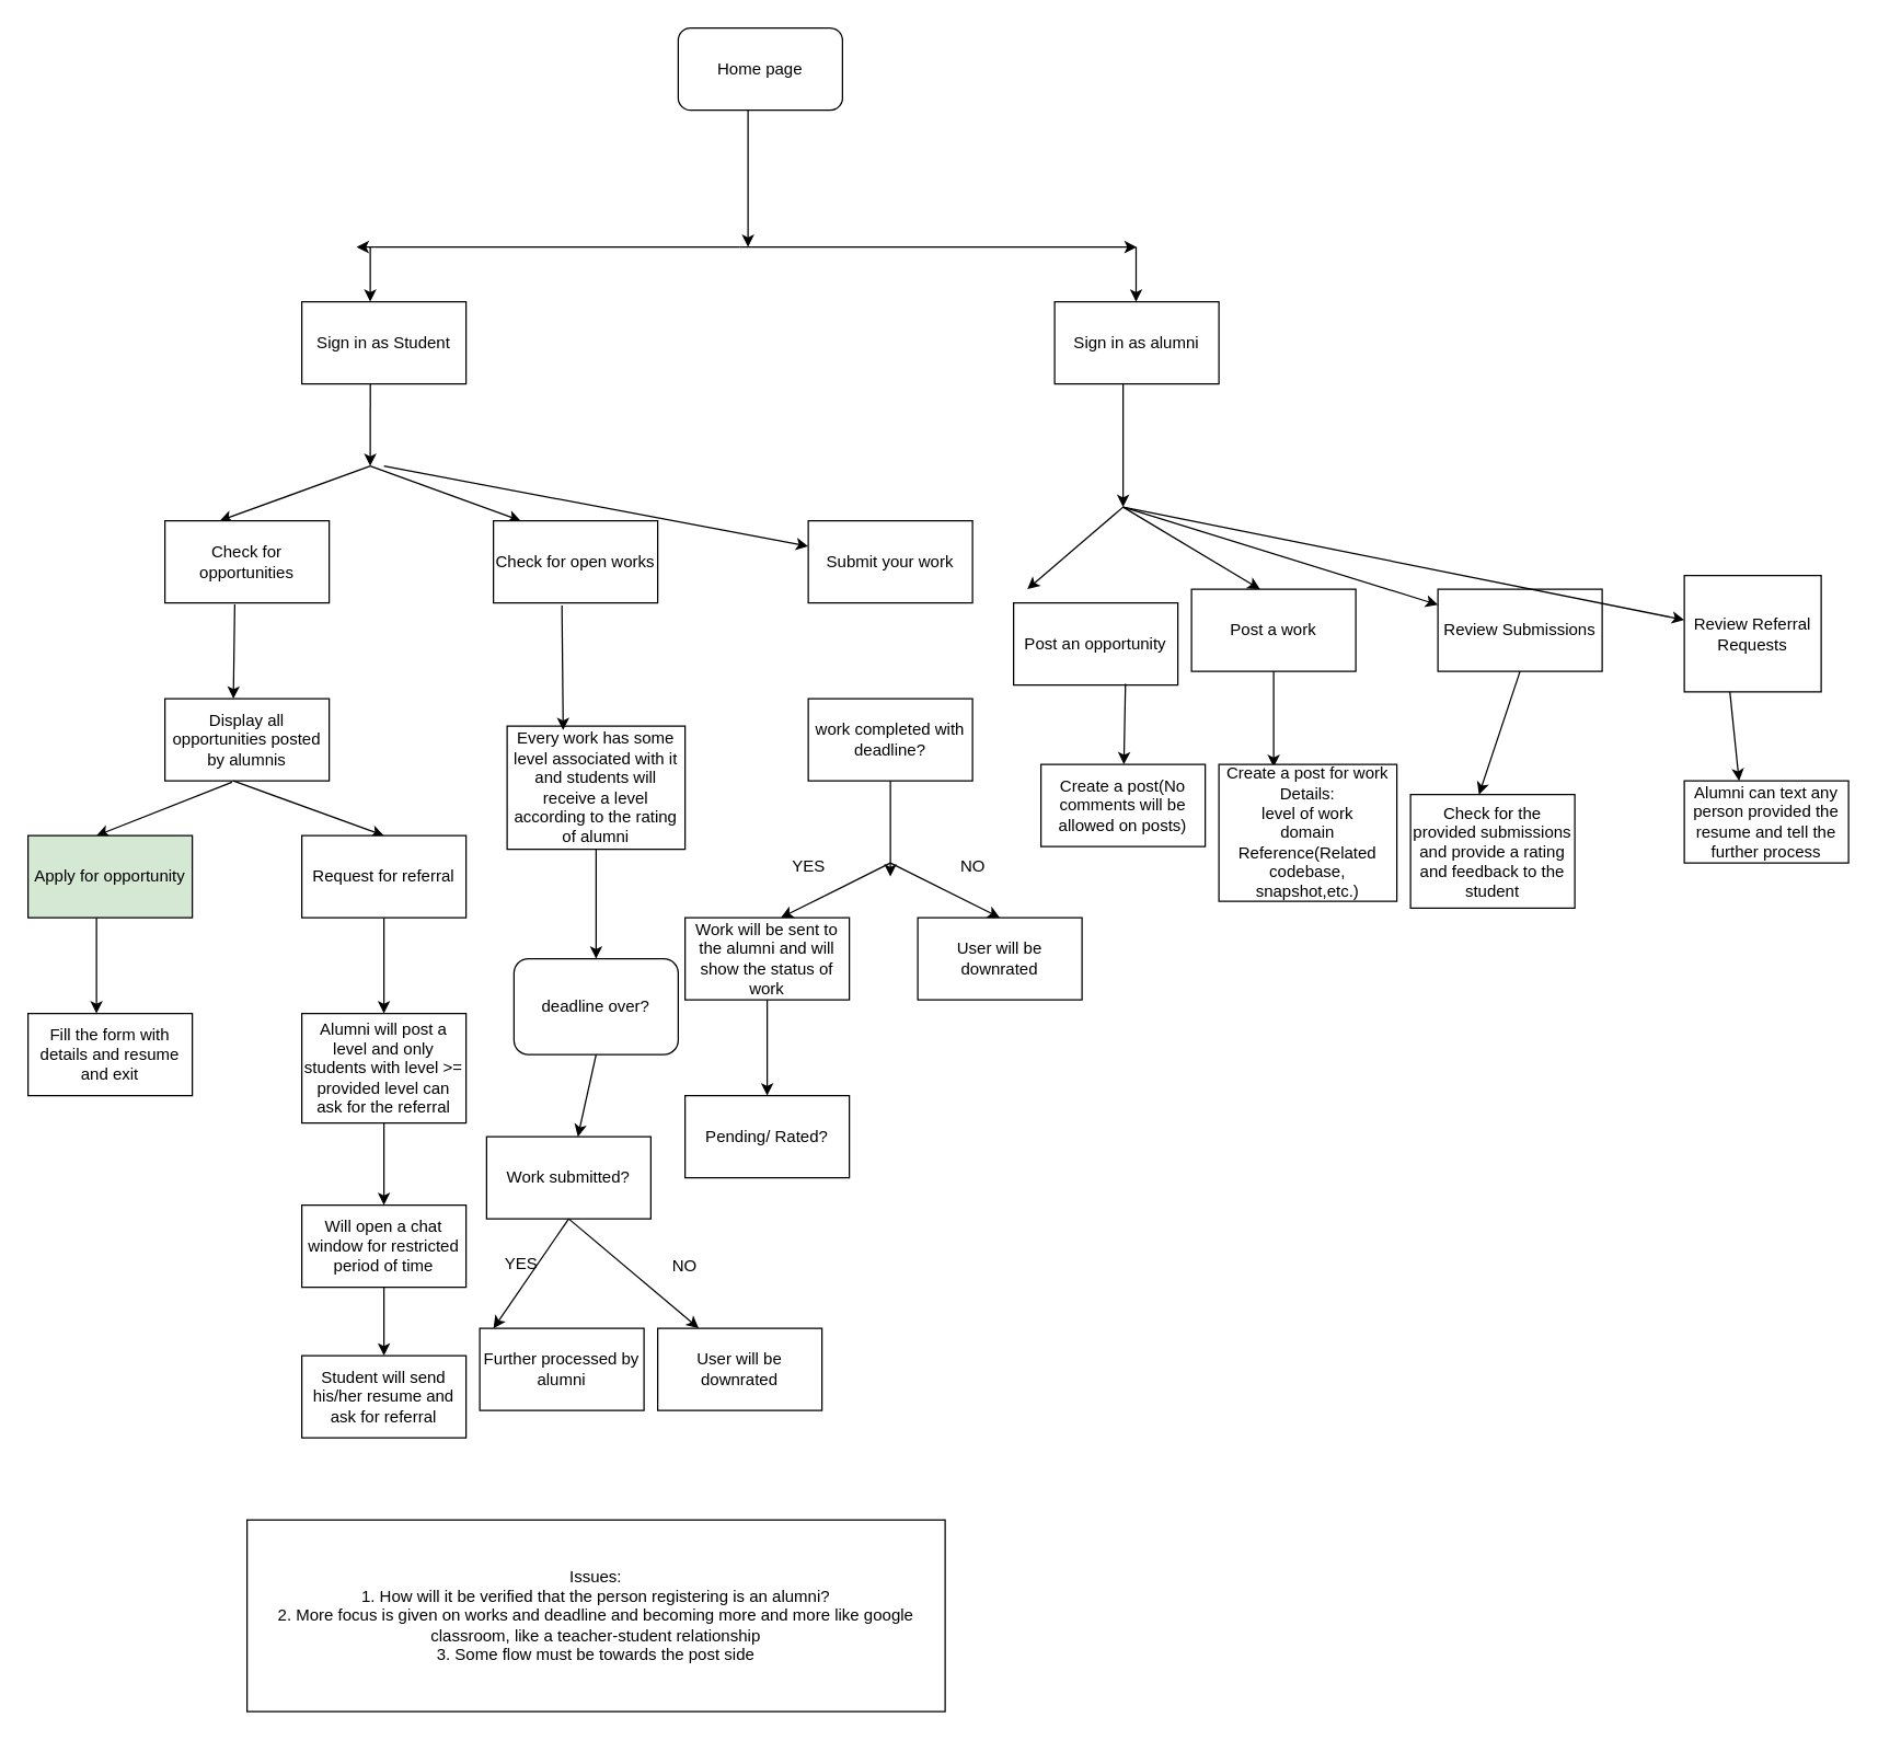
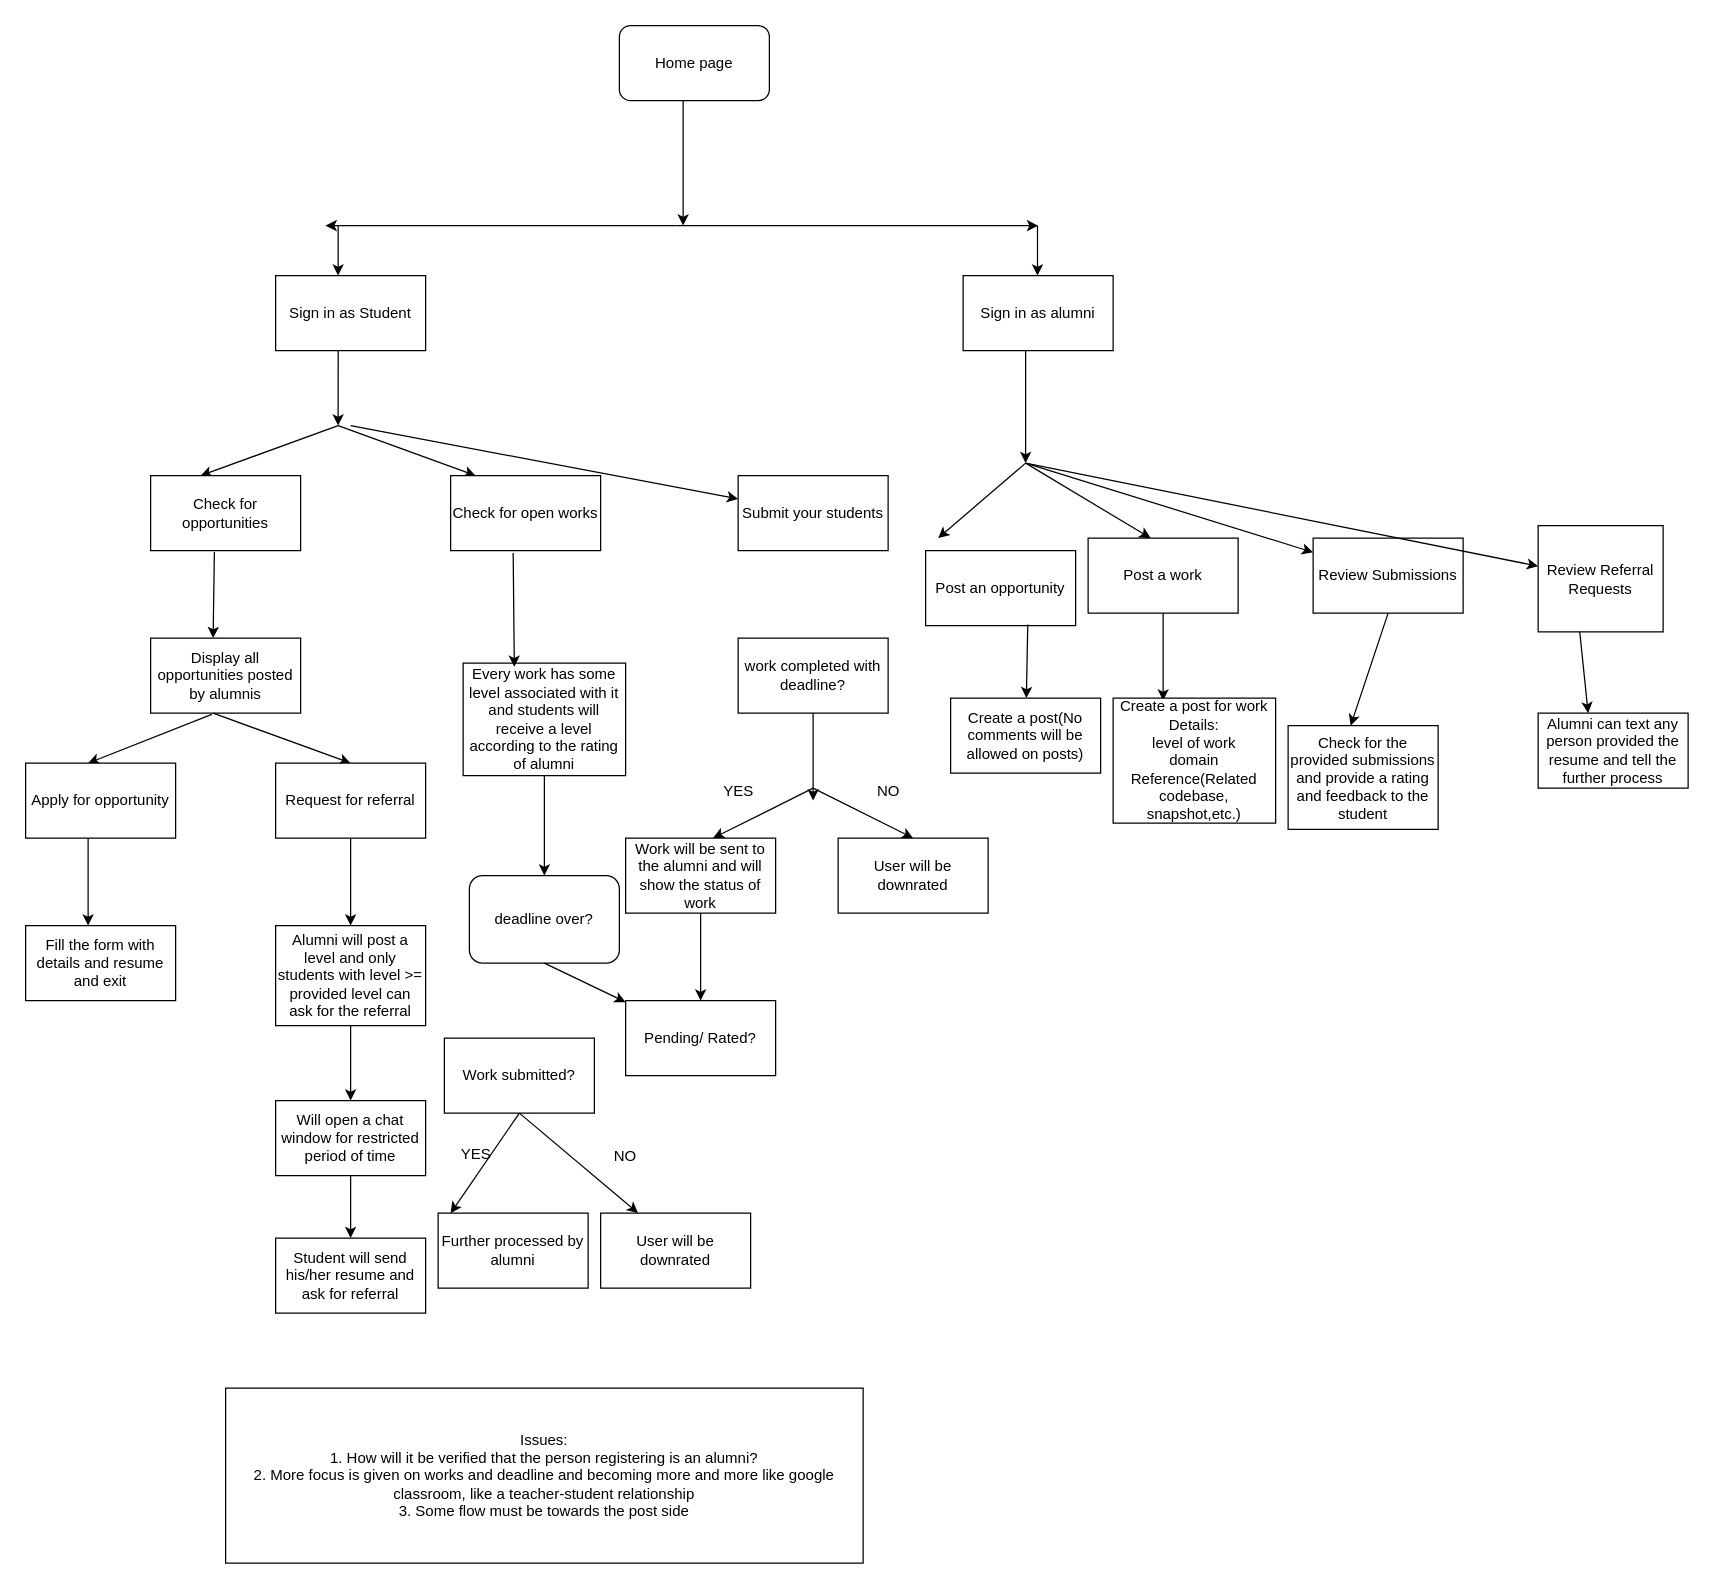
- <mxCell id="32" value="Submit your work" style="rounded=0;whiteSpace=wrap;html=1;" vertex="1" parent="1"><mxGeometry x="590" y="380" width="120" height="60" as="geometry" /></mxCell>
+ <mxCell id="32" value="Submit your students" style="rounded=0;whiteSpace=wrap;html=1;" vertex="1" parent="1"><mxGeometry x="590" y="380" width="120" height="60" as="geometry" /></mxCell>
- <mxCell id="19" value="Apply for opportunity" style="rounded=0;whiteSpace=wrap;html=1;fillColor=#d5e8d4;" vertex="1" parent="1"><mxGeometry x="20" y="610" width="120" height="60" as="geometry" /></mxCell>
+ <mxCell id="19" value="Apply for opportunity" style="rounded=0;whiteSpace=wrap;html=1;" vertex="1" parent="1"><mxGeometry x="20" y="610" width="120" height="60" as="geometry" /></mxCell>
- <mxCell id="43" value="" style="endArrow=classic;html=1;rounded=0;exitX=0.5;exitY=1;exitDx=0;exitDy=0;" edge="1" parent="1" source="42" target="44"><mxGeometry width="50" height="50" relative="1" as="geometry"><mxPoint x="470" y="760" as="sourcePoint" /><mxPoint x="435" y="850" as="targetPoint" /></mxGeometry></mxCell>
+ <mxCell id="43" value="" style="endArrow=classic;html=1;rounded=0;exitX=0.5;exitY=1;exitDx=0;exitDy=0;" edge="1" parent="1" source="42" target="39"><mxGeometry width="50" height="50" relative="1" as="geometry"><mxPoint x="470" y="760" as="sourcePoint" /><mxPoint x="435" y="850" as="targetPoint" /></mxGeometry></mxCell>
